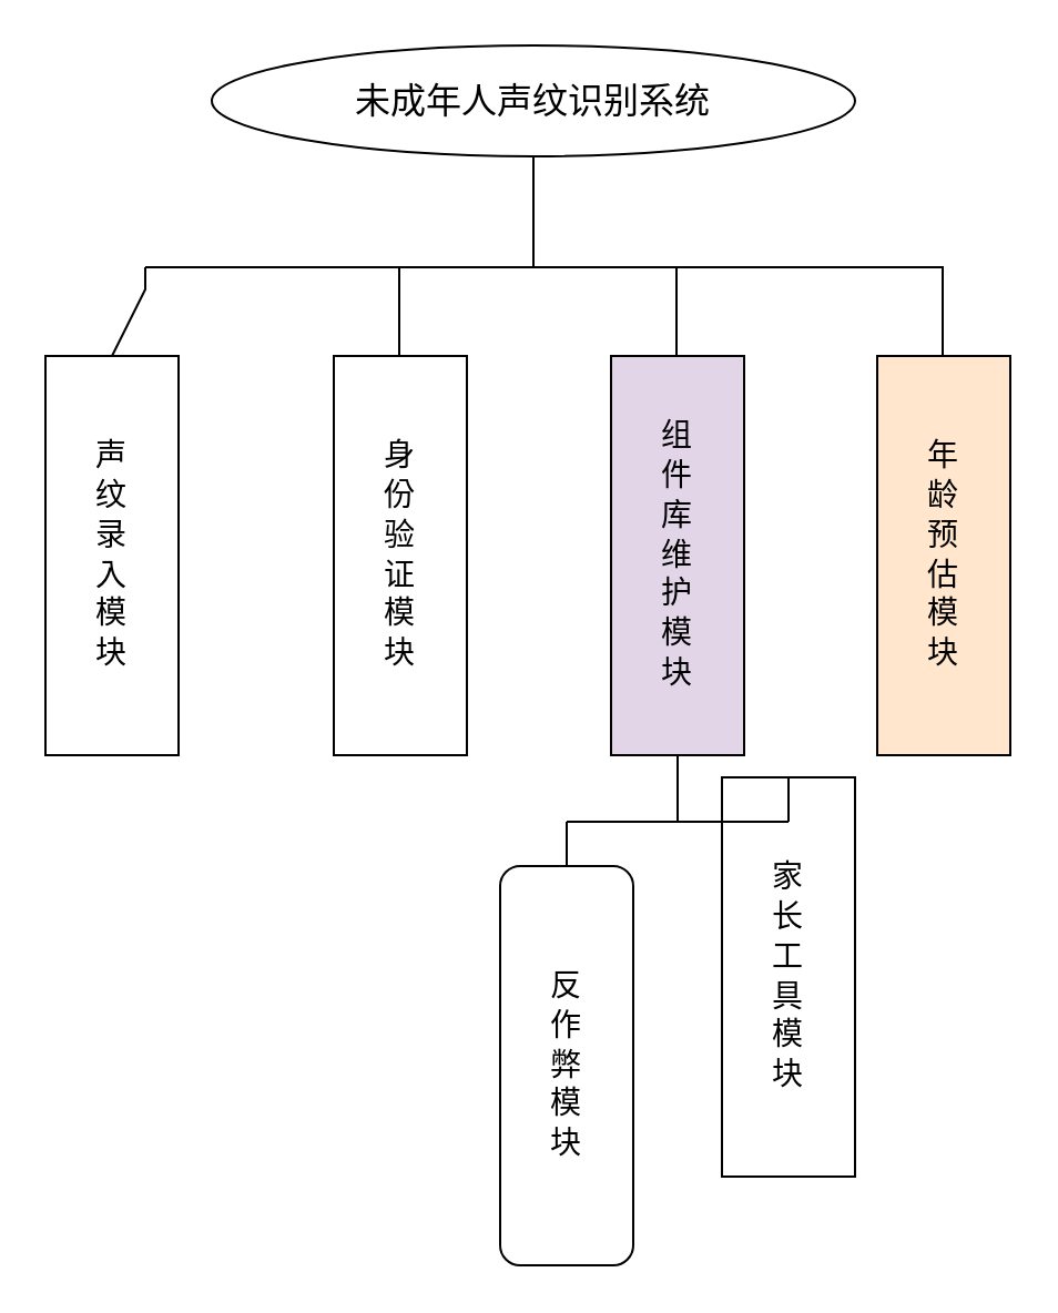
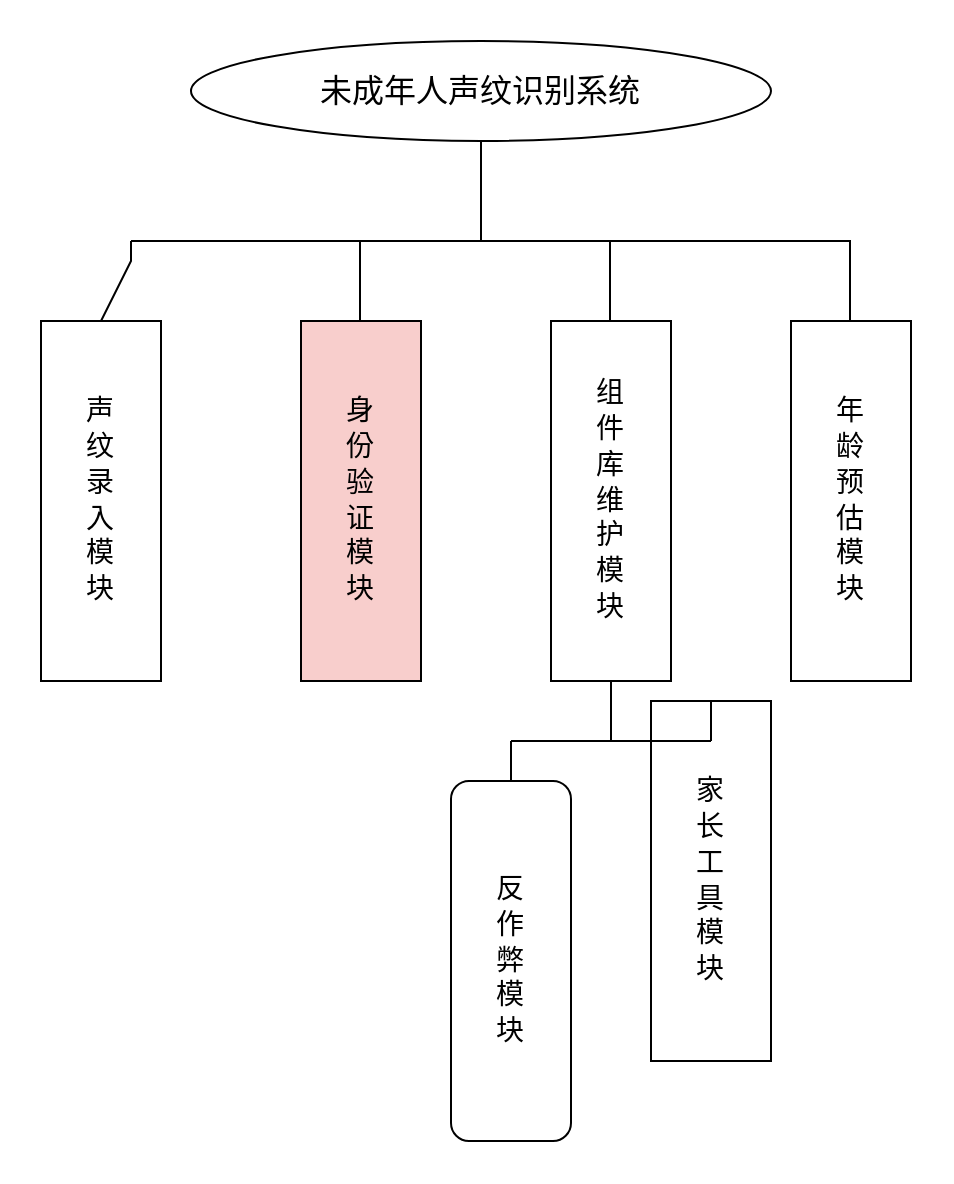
- <mxCell id="4" value="&lt;font face=&quot;Lucida Console&quot; style=&quot;font-size: 14px;&quot;&gt;身&lt;br&gt;份&lt;br&gt;验&lt;br&gt;证&lt;br&gt;模&lt;br&gt;块&lt;/font&gt;" style="rounded=0;whiteSpace=wrap;html=1;fontSize=14;" vertex="1" parent="1"><mxGeometry x="150" y="160" width="60" height="180" as="geometry" /></mxCell>
+ <mxCell id="4" value="&lt;font face=&quot;Lucida Console&quot; style=&quot;font-size: 14px;&quot;&gt;身&lt;br&gt;份&lt;br&gt;验&lt;br&gt;证&lt;br&gt;模&lt;br&gt;块&lt;/font&gt;" style="rounded=0;whiteSpace=wrap;html=1;fontSize=14;fillColor=#f8cecc;" vertex="1" parent="1"><mxGeometry x="150" y="160" width="60" height="180" as="geometry" /></mxCell>
- <mxCell id="5" value="&lt;font style=&quot;font-size: 14px;&quot; face=&quot;Lucida Console&quot;&gt;组&lt;br&gt;件&lt;br&gt;库&lt;br&gt;维&lt;br&gt;护&lt;br&gt;模&lt;br&gt;块&lt;/font&gt;" style="rounded=0;whiteSpace=wrap;html=1;fontSize=14;fillColor=#e1d5e7;" vertex="1" parent="1"><mxGeometry x="275" y="160" width="60" height="180" as="geometry" /></mxCell>
+ <mxCell id="5" value="&lt;font style=&quot;font-size: 14px;&quot; face=&quot;Lucida Console&quot;&gt;组&lt;br&gt;件&lt;br&gt;库&lt;br&gt;维&lt;br&gt;护&lt;br&gt;模&lt;br&gt;块&lt;/font&gt;" style="rounded=0;whiteSpace=wrap;html=1;fontSize=14;" vertex="1" parent="1"><mxGeometry x="275" y="160" width="60" height="180" as="geometry" /></mxCell>
- <mxCell id="6" value="&lt;font style=&quot;font-size: 14px;&quot; face=&quot;Lucida Console&quot;&gt;年&lt;br&gt;龄&lt;br&gt;预&lt;br&gt;估&lt;br&gt;模&lt;br&gt;块&lt;/font&gt;" style="rounded=0;whiteSpace=wrap;html=1;fontSize=14;fillColor=#ffe6cc;" vertex="1" parent="1"><mxGeometry x="395" y="160" width="60" height="180" as="geometry" /></mxCell>
+ <mxCell id="6" value="&lt;font style=&quot;font-size: 14px;&quot; face=&quot;Lucida Console&quot;&gt;年&lt;br&gt;龄&lt;br&gt;预&lt;br&gt;估&lt;br&gt;模&lt;br&gt;块&lt;/font&gt;" style="rounded=0;whiteSpace=wrap;html=1;fontSize=14;" vertex="1" parent="1"><mxGeometry x="395" y="160" width="60" height="180" as="geometry" /></mxCell>
